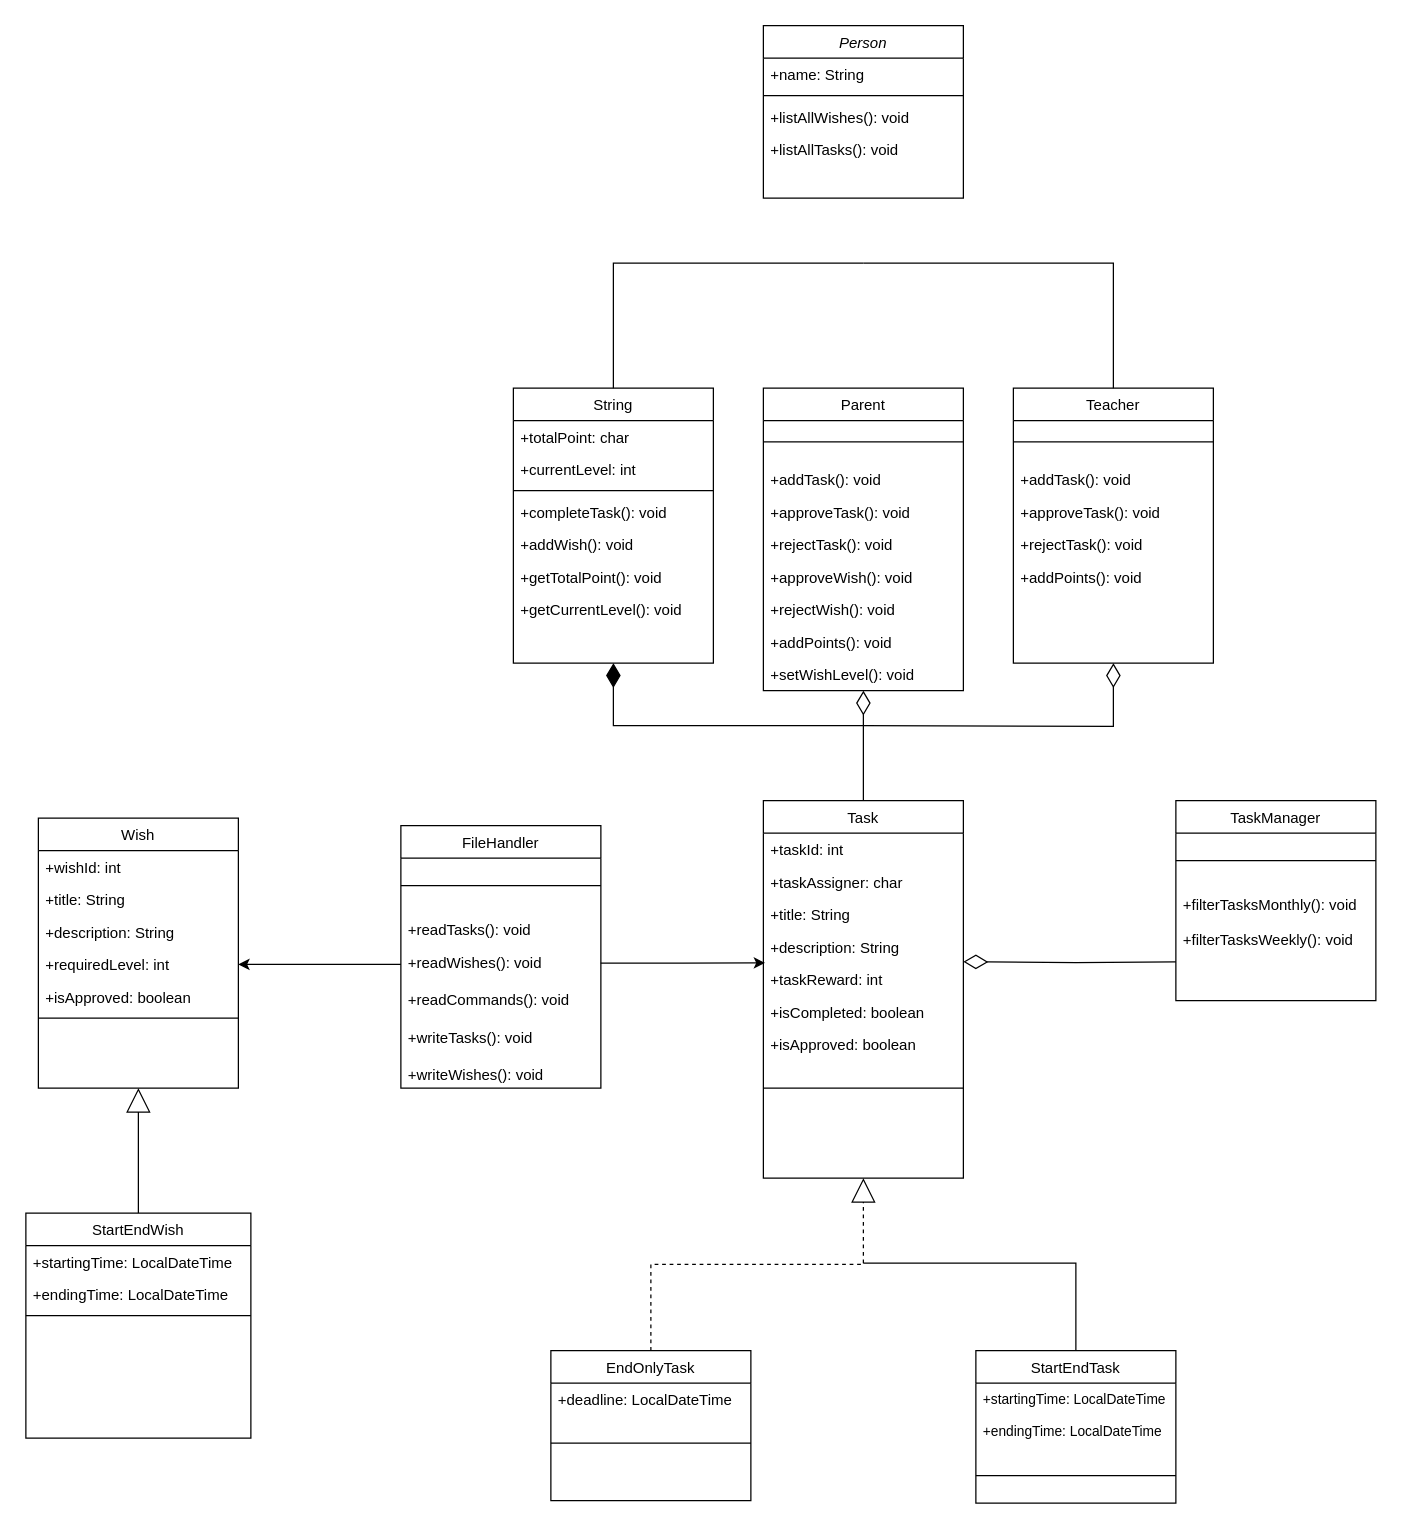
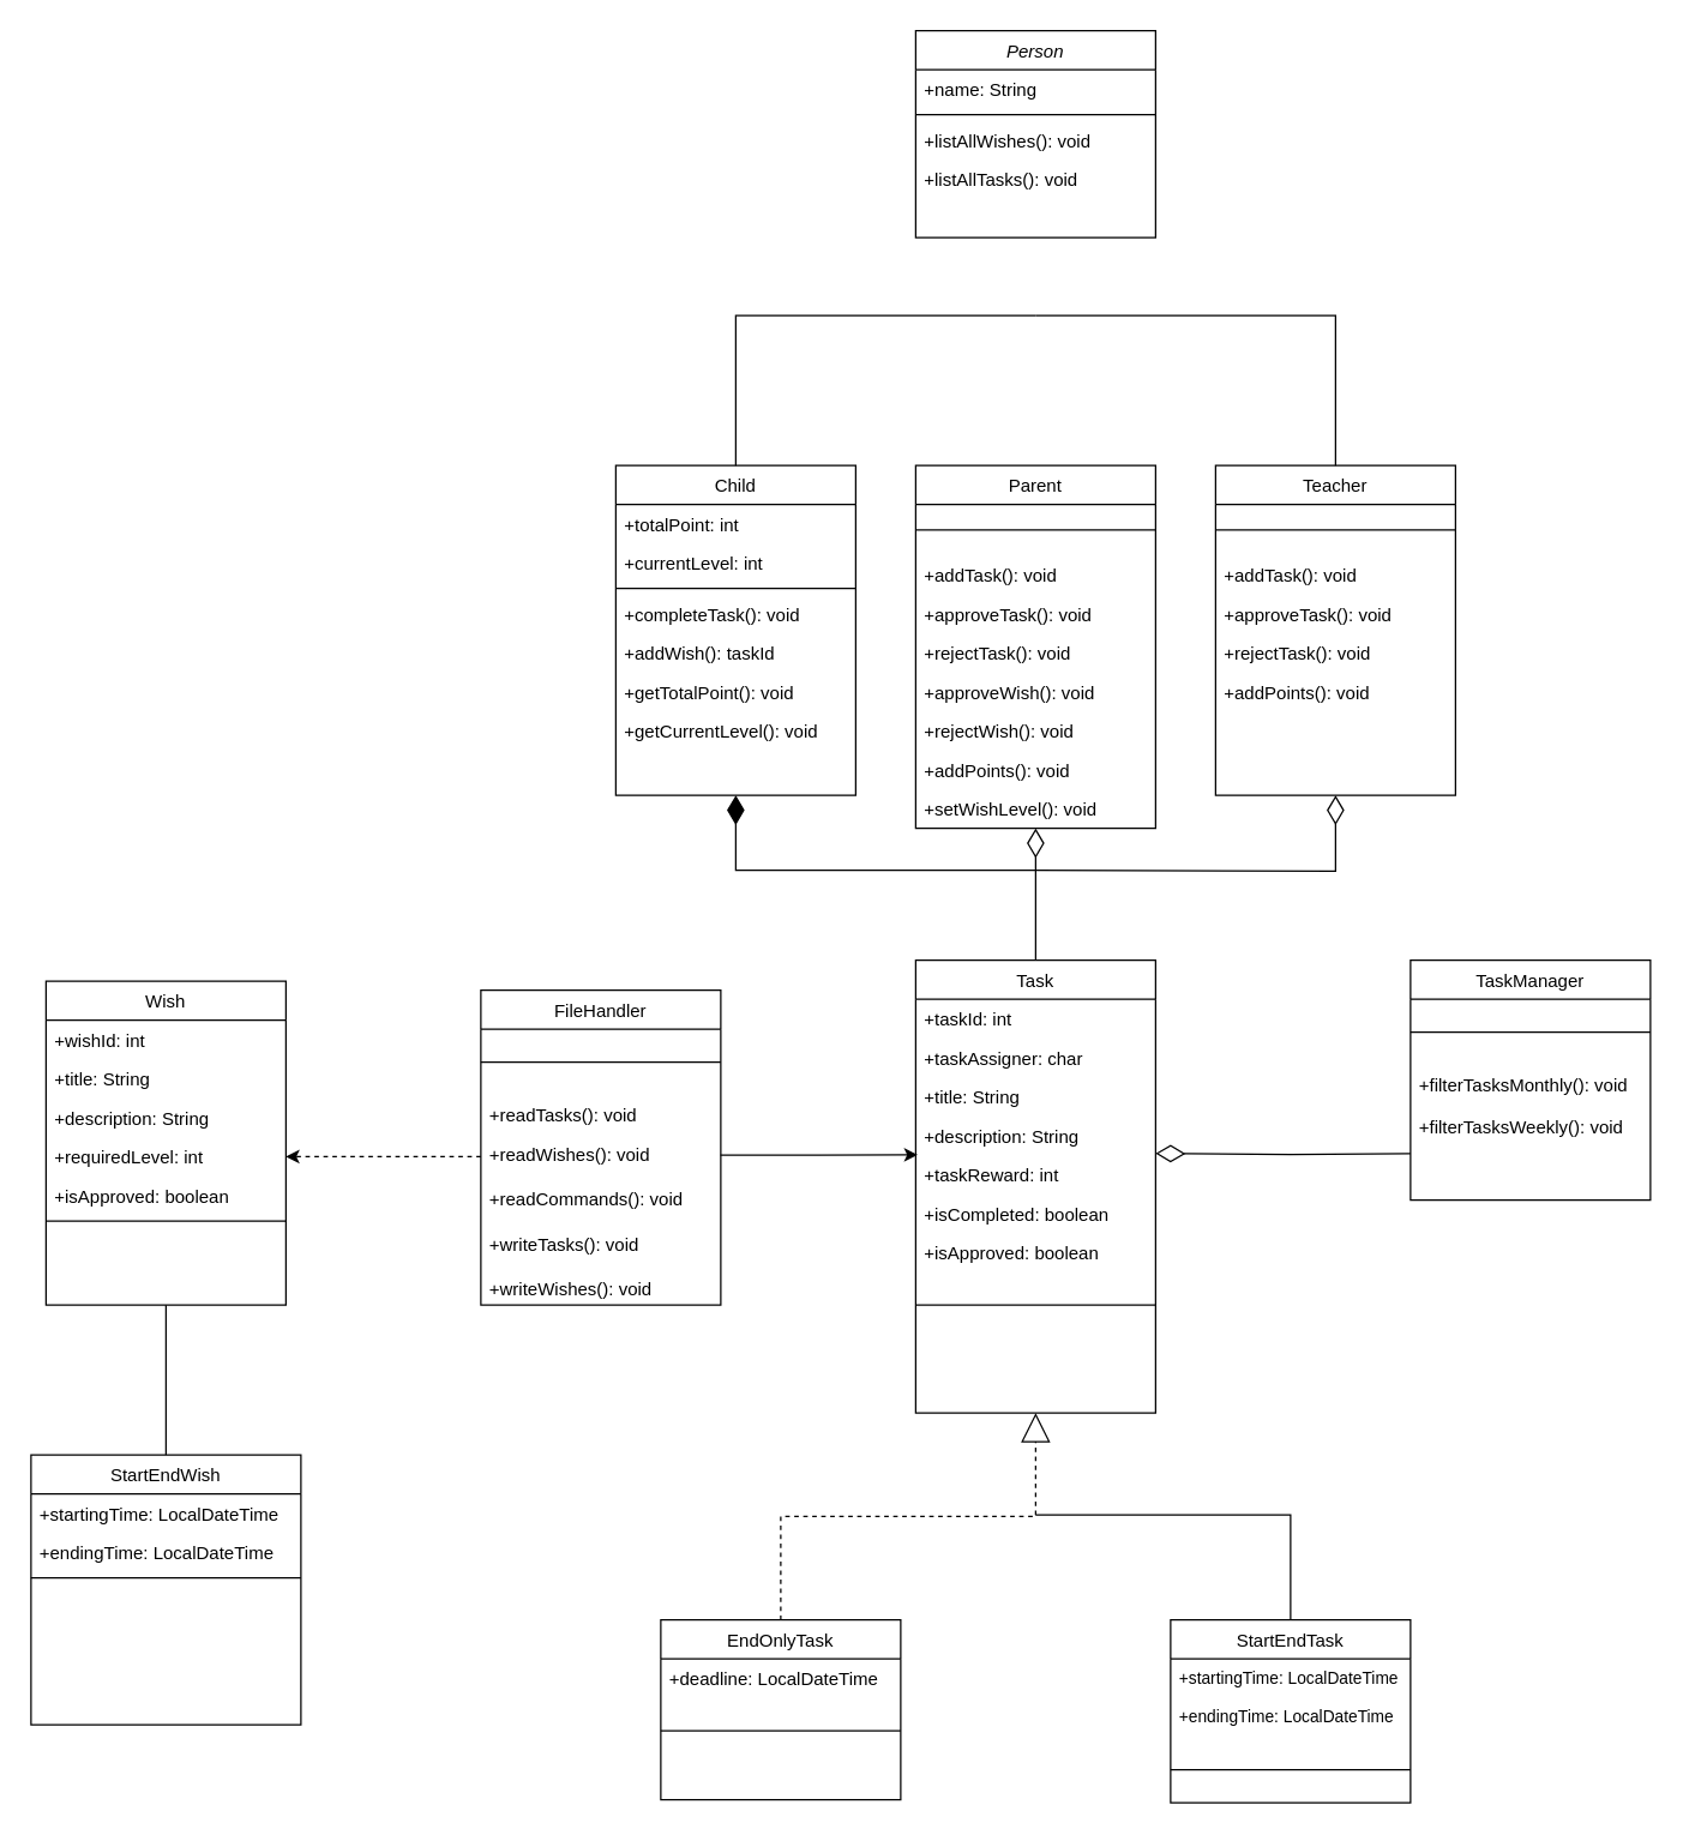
- <mxCell id="22" value="String" style="swimlane;fontStyle=0;align=center;verticalAlign=top;childLayout=stackLayout;horizontal=1;startSize=26;horizontalStack=0;resizeParent=1;resizeLast=0;collapsible=1;marginBottom=0;rounded=0;shadow=0;strokeWidth=1;" parent="1" vertex="1"><mxGeometry x="410" y="310" width="160" height="220" as="geometry"><mxRectangle x="340" y="380" width="170" height="26" as="alternateBounds" /></mxGeometry></mxCell>
+ <mxCell id="22" value="Child" style="swimlane;fontStyle=0;align=center;verticalAlign=top;childLayout=stackLayout;horizontal=1;startSize=26;horizontalStack=0;resizeParent=1;resizeLast=0;collapsible=1;marginBottom=0;rounded=0;shadow=0;strokeWidth=1;" parent="1" vertex="1"><mxGeometry x="410" y="310" width="160" height="220" as="geometry"><mxRectangle x="340" y="380" width="170" height="26" as="alternateBounds" /></mxGeometry></mxCell>
- <mxCell id="23" value="+totalPoint: char" style="text;align=left;verticalAlign=top;spacingLeft=4;spacingRight=4;overflow=hidden;rotatable=0;points=[[0,0.5],[1,0.5]];portConstraint=eastwest;" parent="22" vertex="1"><mxGeometry y="26" width="160" height="26" as="geometry" /></mxCell>
+ <mxCell id="23" value="+totalPoint: int" style="text;align=left;verticalAlign=top;spacingLeft=4;spacingRight=4;overflow=hidden;rotatable=0;points=[[0,0.5],[1,0.5]];portConstraint=eastwest;" parent="22" vertex="1"><mxGeometry y="26" width="160" height="26" as="geometry" /></mxCell>
- <mxCell id="27" value="+addWish(): void" style="text;align=left;verticalAlign=top;spacingLeft=4;spacingRight=4;overflow=hidden;rotatable=0;points=[[0,0.5],[1,0.5]];portConstraint=eastwest;" parent="22" vertex="1"><mxGeometry y="112" width="160" height="26" as="geometry" /></mxCell>
+ <mxCell id="27" value="+addWish(): taskId" style="text;align=left;verticalAlign=top;spacingLeft=4;spacingRight=4;overflow=hidden;rotatable=0;points=[[0,0.5],[1,0.5]];portConstraint=eastwest;" parent="22" vertex="1"><mxGeometry y="112" width="160" height="26" as="geometry" /></mxCell>
- <mxCell id="78" style="edgeStyle=orthogonalEdgeStyle;rounded=0;orthogonalLoop=1;jettySize=auto;html=1;entryX=1;entryY=0.5;entryDx=0;entryDy=0;exitX=0;exitY=0.5;exitDx=0;exitDy=0;" parent="1" source="61" target="70" edge="1"><mxGeometry relative="1" as="geometry"><mxPoint x="250" y="770" as="sourcePoint" /><mxPoint x="130" y="942.002" as="targetPoint" /></mxGeometry></mxCell>
+ <mxCell id="78" style="edgeStyle=orthogonalEdgeStyle;rounded=0;orthogonalLoop=1;jettySize=auto;html=1;entryX=1;entryY=0.5;entryDx=0;entryDy=0;exitX=0;exitY=0.5;exitDx=0;exitDy=0;dashed=1;" parent="1" source="61" target="70" edge="1"><mxGeometry relative="1" as="geometry"><mxPoint x="250" y="770" as="sourcePoint" /><mxPoint x="130" y="942.002" as="targetPoint" /></mxGeometry></mxCell>
- <mxCell id="73" style="edgeStyle=orthogonalEdgeStyle;rounded=0;orthogonalLoop=1;jettySize=auto;html=1;entryX=0.5;entryY=1;entryDx=0;entryDy=0;endArrow=block;endFill=0;endSize=17;exitX=0.5;exitY=0;exitDx=0;exitDy=0;" parent="1" source="74" target="66" edge="1"><mxGeometry relative="1" as="geometry"><Array as="points"><mxPoint x="110" y="970" /><mxPoint x="110" y="970" /></Array></mxGeometry></mxCell>
+ <mxCell id="73" style="edgeStyle=orthogonalEdgeStyle;rounded=0;orthogonalLoop=1;jettySize=auto;html=1;entryX=0.5;entryY=1;entryDx=0;entryDy=0;endArrow=none;endFill=0;endSize=17;exitX=0.5;exitY=0;exitDx=0;exitDy=0;" parent="1" source="74" target="66" edge="1"><mxGeometry relative="1" as="geometry"><Array as="points"><mxPoint x="110" y="970" /><mxPoint x="110" y="970" /></Array></mxGeometry></mxCell>
